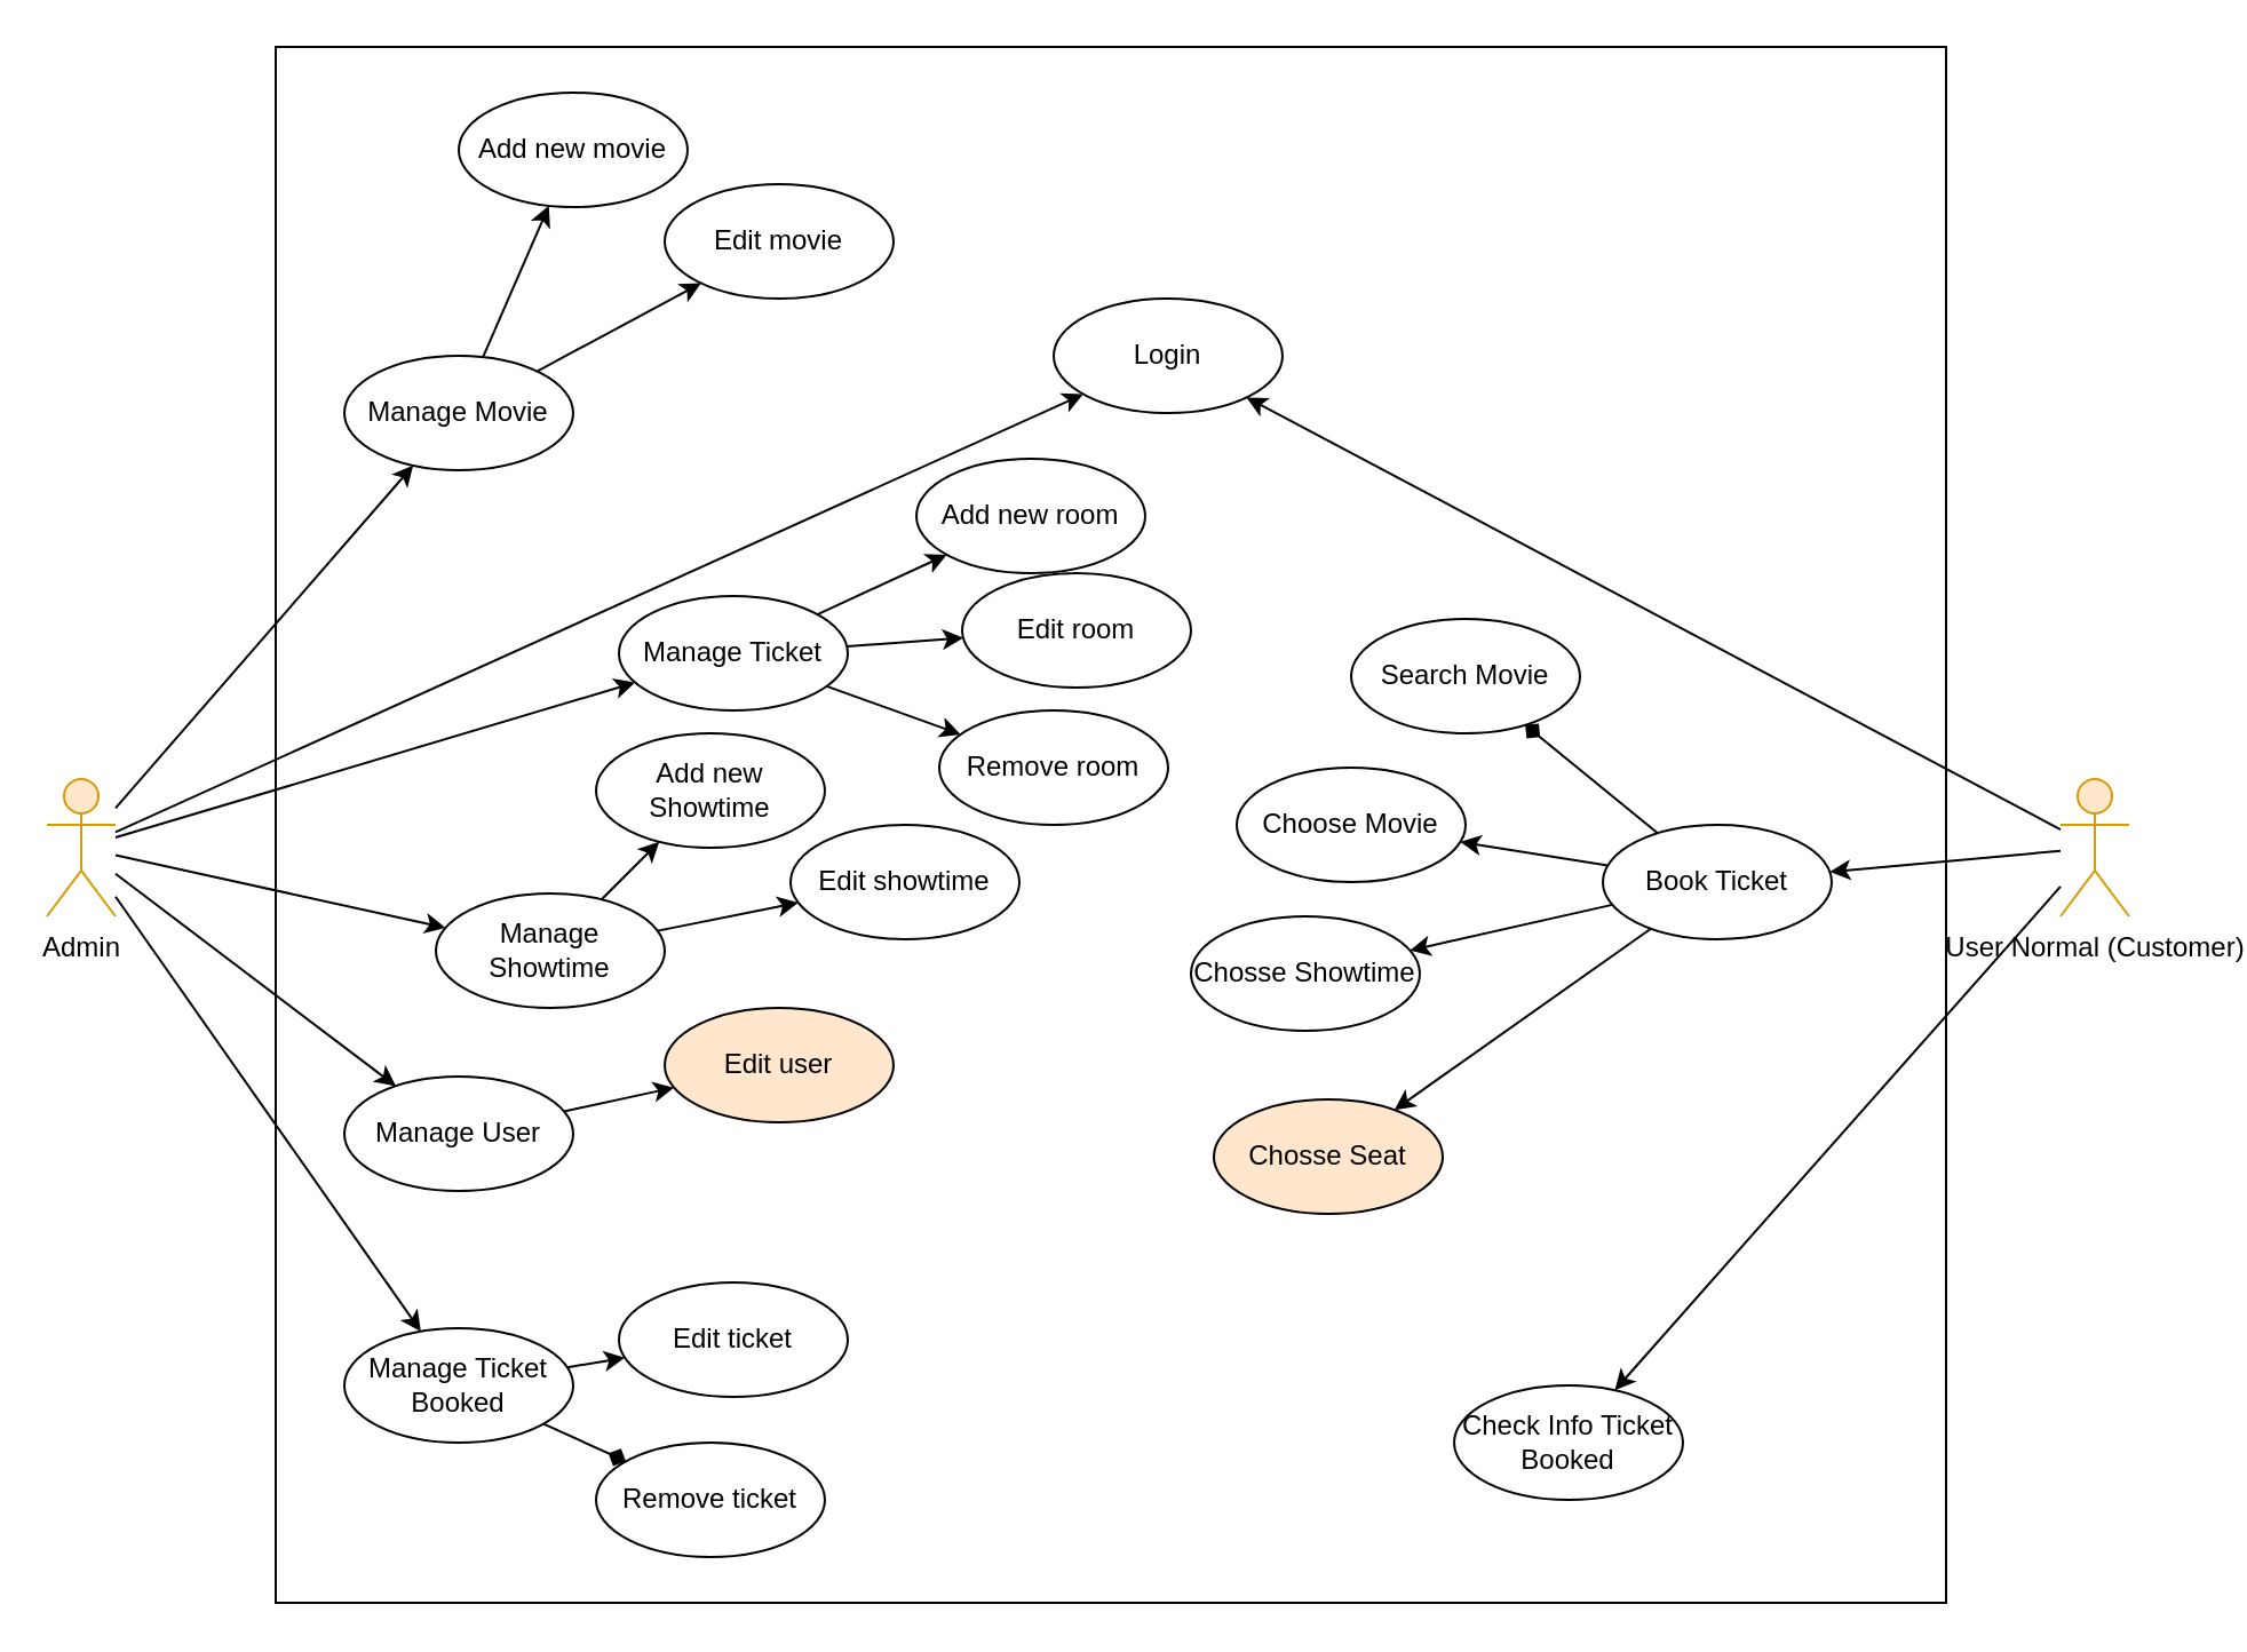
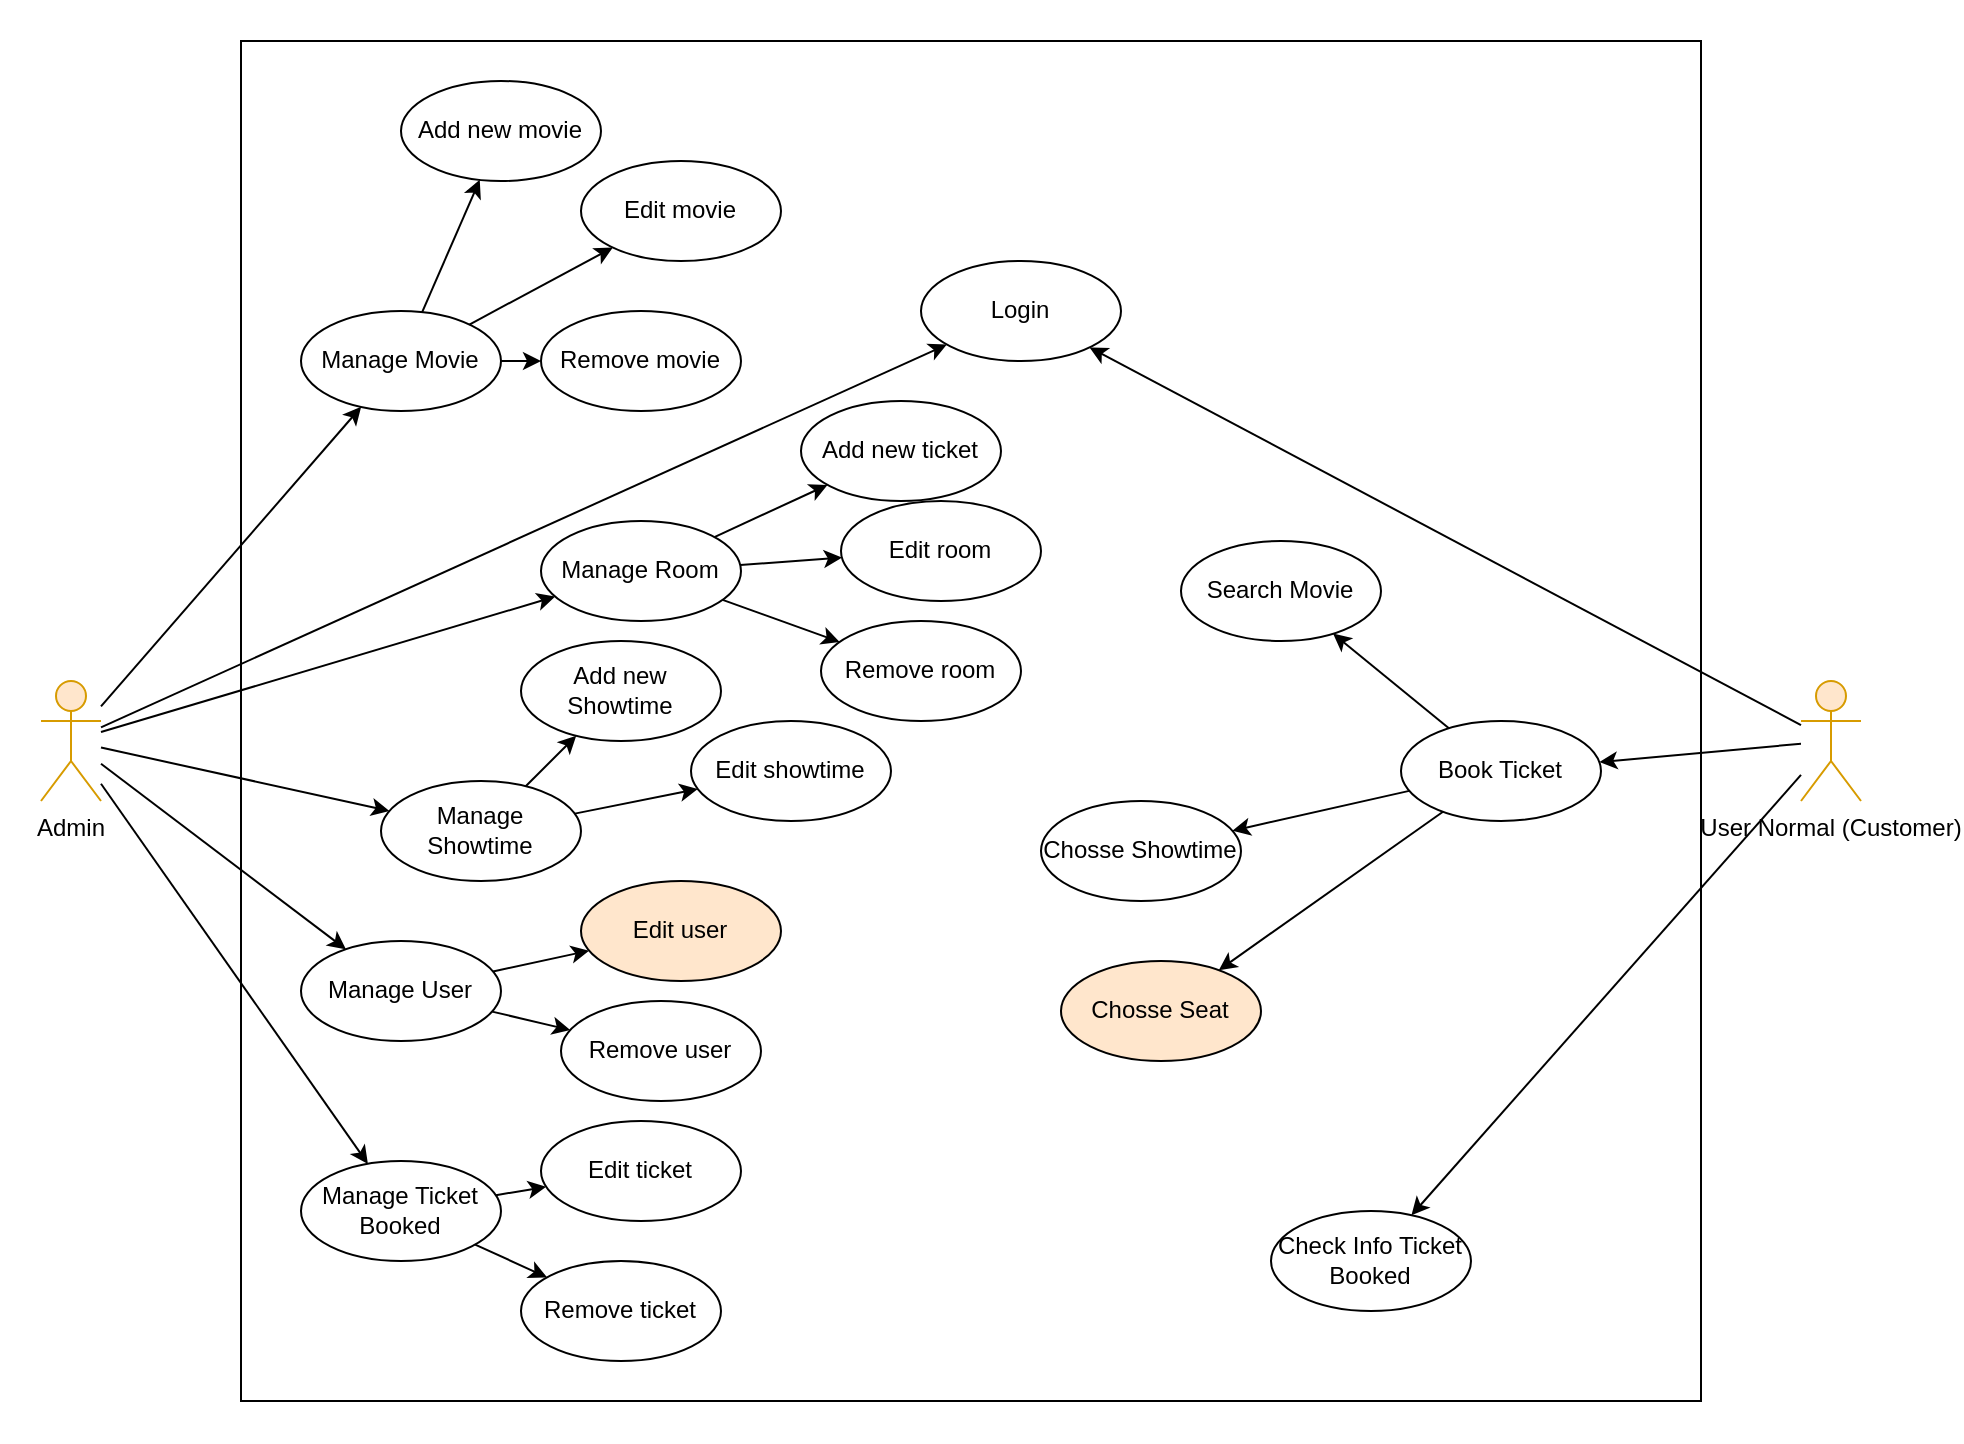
+ <mxCell id="25" value="" style="endArrow=classic;html=1;rounded=0;" edge="1" parent="1" source="5" target="24"><mxGeometry width="50" height="50" relative="1" as="geometry"><mxPoint x="60" y="363" as="sourcePoint" /><mxPoint x="190" y="213" as="targetPoint" /></mxGeometry></mxCell>
+ <mxCell id="24" value="Remove movie" style="ellipse;whiteSpace=wrap;html=1;" vertex="1" parent="1"><mxGeometry x="270" y="155" width="100" height="50" as="geometry" /></mxCell>
- <mxCell id="28" value="Add new room" style="ellipse;whiteSpace=wrap;html=1;" vertex="1" parent="1"><mxGeometry x="400" y="200" width="100" height="50" as="geometry" /></mxCell>
+ <mxCell id="28" value="Add new ticket" style="ellipse;whiteSpace=wrap;html=1;" vertex="1" parent="1"><mxGeometry x="400" y="200" width="100" height="50" as="geometry" /></mxCell>
- <mxCell id="6" value="Manage Ticket" style="ellipse;whiteSpace=wrap;html=1;" vertex="1" parent="1"><mxGeometry x="270" y="260" width="100" height="50" as="geometry" /></mxCell>
+ <mxCell id="6" value="Manage Room" style="ellipse;whiteSpace=wrap;html=1;" vertex="1" parent="1"><mxGeometry x="270" y="260" width="100" height="50" as="geometry" /></mxCell>
- <mxCell id="50" value="" style="endArrow=diamond;html=1;rounded=0;" edge="1" parent="1" source="18" target="46"><mxGeometry width="50" height="50" relative="1" as="geometry"><mxPoint x="910" y="409" as="sourcePoint" /><mxPoint x="809" y="399" as="targetPoint" /></mxGeometry></mxCell>
+ <mxCell id="50" value="" style="endArrow=classic;html=1;rounded=0;" edge="1" parent="1" source="18" target="46"><mxGeometry width="50" height="50" relative="1" as="geometry"><mxPoint x="910" y="409" as="sourcePoint" /><mxPoint x="809" y="399" as="targetPoint" /></mxGeometry></mxCell>
- <mxCell id="47" value="Choose Movie" style="ellipse;whiteSpace=wrap;html=1;" vertex="1" parent="1"><mxGeometry x="540" y="335" width="100" height="50" as="geometry" /></mxCell>
- <mxCell id="51" value="" style="endArrow=classic;html=1;rounded=0;" edge="1" parent="1" source="18" target="47"><mxGeometry width="50" height="50" relative="1" as="geometry"><mxPoint x="920" y="419" as="sourcePoint" /><mxPoint x="819" y="409" as="targetPoint" /></mxGeometry></mxCell>
+ <mxCell id="41" value="" style="endArrow=classic;html=1;rounded=0;" edge="1" parent="1" source="8" target="39"><mxGeometry width="50" height="50" relative="1" as="geometry"><mxPoint x="303" y="448" as="sourcePoint" /><mxPoint x="347" y="462" as="targetPoint" /></mxGeometry></mxCell>
+ <mxCell id="39" value="Remove user" style="ellipse;whiteSpace=wrap;html=1;" vertex="1" parent="1"><mxGeometry x="280" y="500" width="100" height="50" as="geometry" /></mxCell>
- <mxCell id="45" value="" style="endArrow=diamond;html=1;rounded=0;" edge="1" parent="1" source="16" target="43"><mxGeometry width="50" height="50" relative="1" as="geometry"><mxPoint x="271" y="509" as="sourcePoint" /><mxPoint x="329" y="530" as="targetPoint" /></mxGeometry></mxCell>
+ <mxCell id="45" value="" style="endArrow=classic;html=1;rounded=0;" edge="1" parent="1" source="16" target="43"><mxGeometry width="50" height="50" relative="1" as="geometry"><mxPoint x="271" y="509" as="sourcePoint" /><mxPoint x="329" y="530" as="targetPoint" /></mxGeometry></mxCell>
